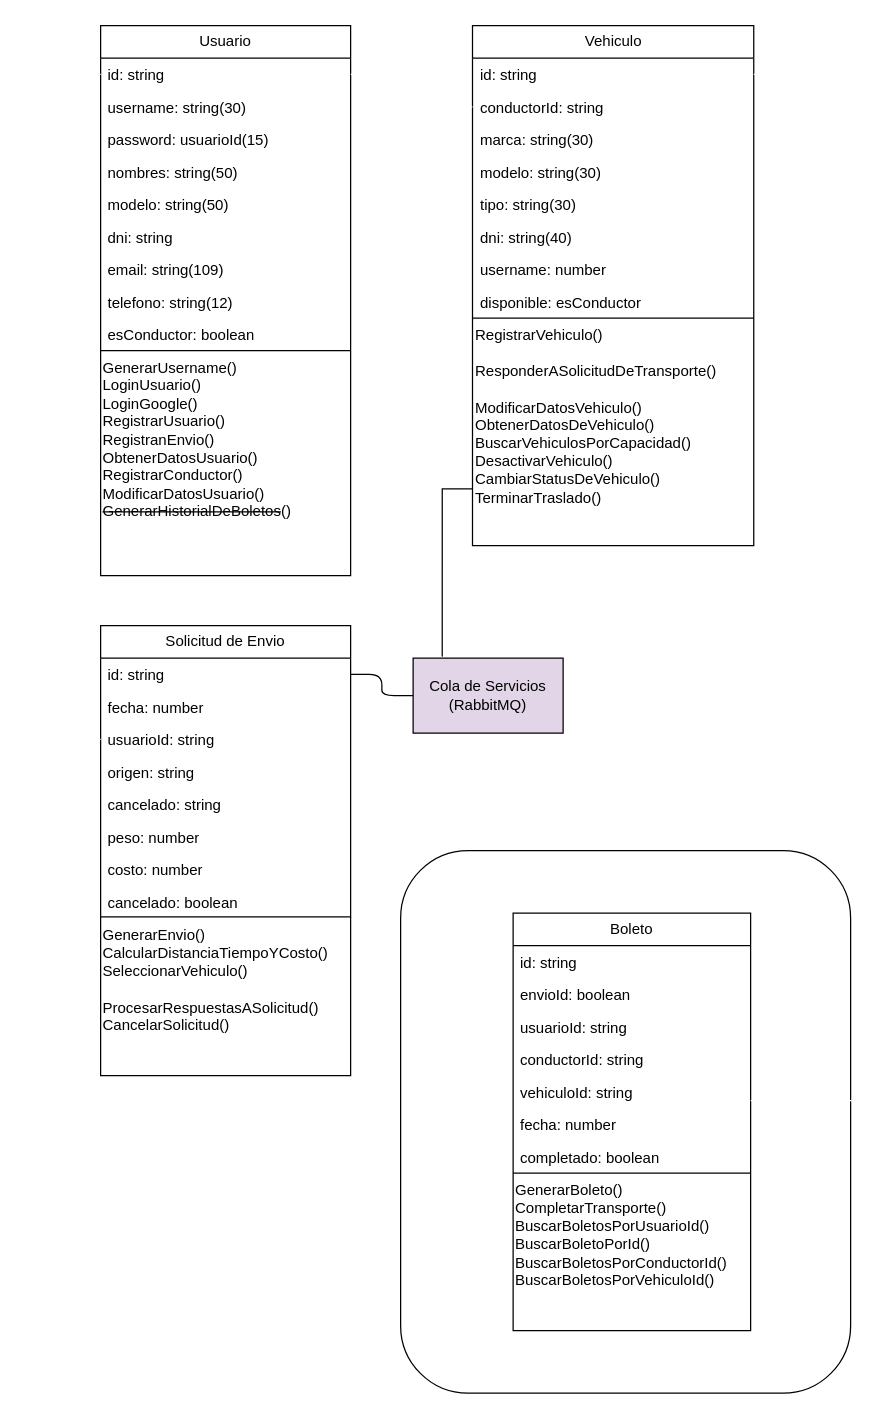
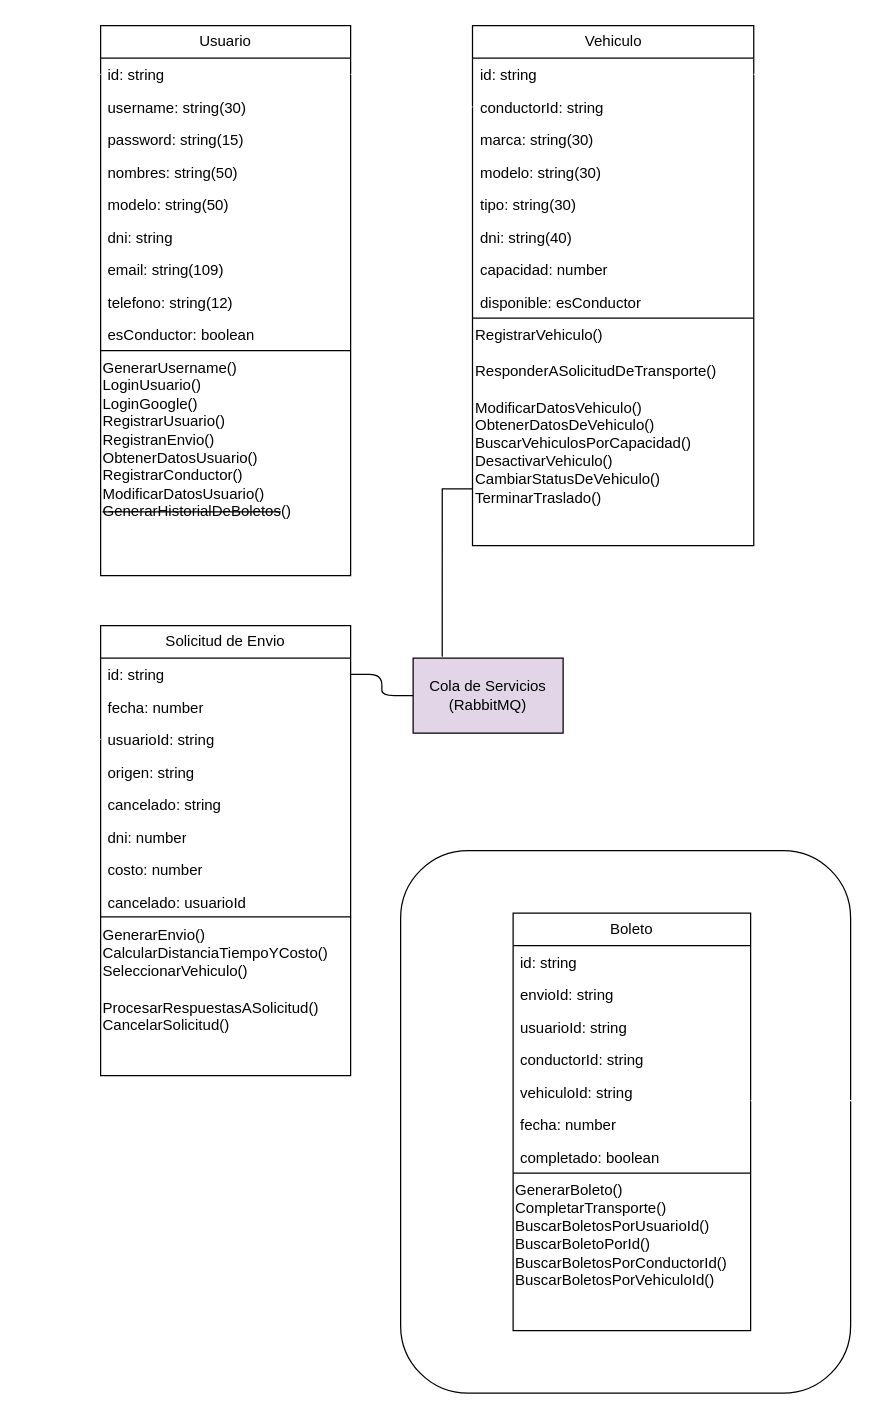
- <mxCell id="6" value="password: usuarioId(15)" style="text;strokeColor=none;fillColor=none;align=left;verticalAlign=top;spacingLeft=4;spacingRight=4;overflow=hidden;rotatable=0;points=[[0,0.5],[1,0.5]];portConstraint=eastwest;whiteSpace=wrap;html=1;" parent="3" vertex="1"><mxGeometry y="78" width="200" height="26" as="geometry" /></mxCell>
+ <mxCell id="6" value="password: string(15)" style="text;strokeColor=none;fillColor=none;align=left;verticalAlign=top;spacingLeft=4;spacingRight=4;overflow=hidden;rotatable=0;points=[[0,0.5],[1,0.5]];portConstraint=eastwest;whiteSpace=wrap;html=1;" parent="3" vertex="1"><mxGeometry y="78" width="200" height="26" as="geometry" /></mxCell>
- <mxCell id="22" value="username: number" style="text;strokeColor=none;fillColor=none;align=left;verticalAlign=top;spacingLeft=4;spacingRight=4;overflow=hidden;rotatable=0;points=[[0,0.5],[1,0.5]];portConstraint=eastwest;whiteSpace=wrap;html=1;" vertex="1" parent="15"><mxGeometry y="182" width="225" height="26" as="geometry" /></mxCell>
+ <mxCell id="22" value="capacidad: number" style="text;strokeColor=none;fillColor=none;align=left;verticalAlign=top;spacingLeft=4;spacingRight=4;overflow=hidden;rotatable=0;points=[[0,0.5],[1,0.5]];portConstraint=eastwest;whiteSpace=wrap;html=1;" vertex="1" parent="15"><mxGeometry y="182" width="225" height="26" as="geometry" /></mxCell>
- <mxCell id="33" value="peso: number" style="text;strokeColor=none;fillColor=none;align=left;verticalAlign=top;spacingLeft=4;spacingRight=4;overflow=hidden;rotatable=0;points=[[0,0.5],[1,0.5]];portConstraint=eastwest;whiteSpace=wrap;html=1;" vertex="1" parent="27"><mxGeometry y="156" width="200" height="26" as="geometry" /></mxCell>
+ <mxCell id="33" value="dni: number" style="text;strokeColor=none;fillColor=none;align=left;verticalAlign=top;spacingLeft=4;spacingRight=4;overflow=hidden;rotatable=0;points=[[0,0.5],[1,0.5]];portConstraint=eastwest;whiteSpace=wrap;html=1;" vertex="1" parent="27"><mxGeometry y="156" width="200" height="26" as="geometry" /></mxCell>
- <mxCell id="35" value="cancelado: boolean" style="text;strokeColor=none;fillColor=none;align=left;verticalAlign=top;spacingLeft=4;spacingRight=4;overflow=hidden;rotatable=0;points=[[0,0.5],[1,0.5]];portConstraint=eastwest;whiteSpace=wrap;html=1;" vertex="1" parent="27"><mxGeometry y="208" width="200" height="26" as="geometry" /></mxCell>
+ <mxCell id="35" value="cancelado: usuarioId" style="text;strokeColor=none;fillColor=none;align=left;verticalAlign=top;spacingLeft=4;spacingRight=4;overflow=hidden;rotatable=0;points=[[0,0.5],[1,0.5]];portConstraint=eastwest;whiteSpace=wrap;html=1;" vertex="1" parent="27"><mxGeometry y="208" width="200" height="26" as="geometry" /></mxCell>
- <mxCell id="40" value="envioId: boolean" style="text;strokeColor=none;fillColor=none;align=left;verticalAlign=top;spacingLeft=4;spacingRight=4;overflow=hidden;rotatable=0;points=[[0,0.5],[1,0.5]];portConstraint=eastwest;whiteSpace=wrap;html=1;" vertex="1" parent="38"><mxGeometry y="52" width="190" height="26" as="geometry" /></mxCell>
+ <mxCell id="40" value="envioId: string" style="text;strokeColor=none;fillColor=none;align=left;verticalAlign=top;spacingLeft=4;spacingRight=4;overflow=hidden;rotatable=0;points=[[0,0.5],[1,0.5]];portConstraint=eastwest;whiteSpace=wrap;html=1;" vertex="1" parent="38"><mxGeometry y="52" width="190" height="26" as="geometry" /></mxCell>
